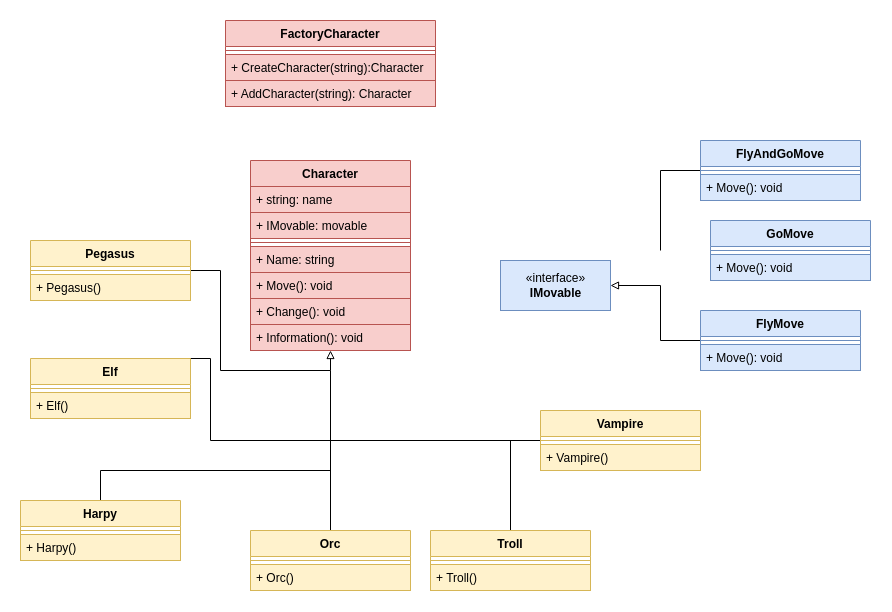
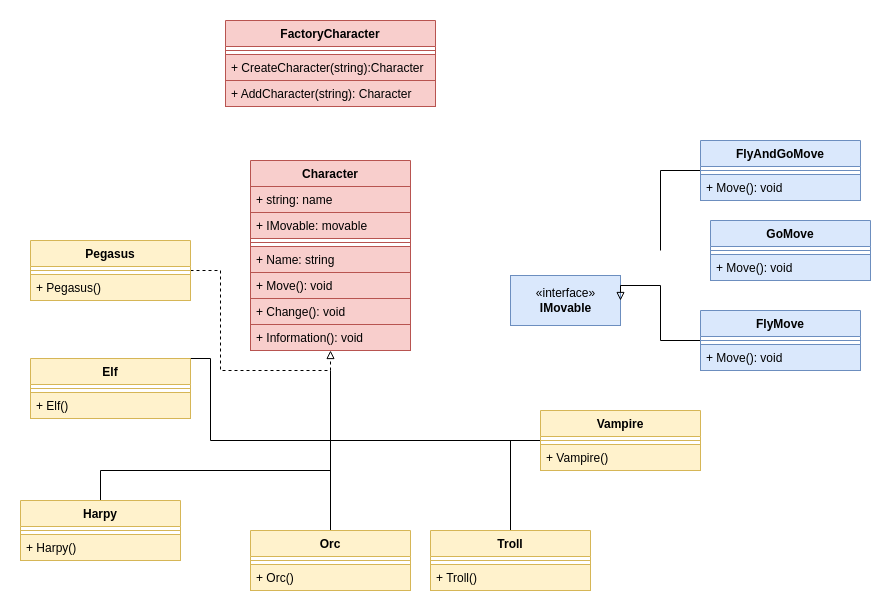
- <mxCell id="17" value="«interface»&lt;br&gt;&lt;b&gt;IMovable&lt;/b&gt;" style="html=1;fillColor=#dae8fc;strokeColor=#6c8ebf;" parent="1" vertex="1"><mxGeometry x="500" y="260" width="110" height="50" as="geometry" /></mxCell>
+ <mxCell id="17" value="«interface»&lt;br&gt;&lt;b&gt;IMovable&lt;/b&gt;" style="html=1;fillColor=#dae8fc;strokeColor=#6c8ebf;" parent="1" vertex="1"><mxGeometry x="510" y="275" width="110" height="50" as="geometry" /></mxCell>
- <mxCell id="2" style="edgeStyle=orthogonalEdgeStyle;rounded=0;orthogonalLoop=1;jettySize=auto;html=1;entryX=0.5;entryY=1;entryDx=0;entryDy=0;endArrow=block;endFill=0;" parent="1" source="6" target="42" edge="1"><mxGeometry relative="1" as="geometry" /></mxCell>
+ <mxCell id="2" style="edgeStyle=orthogonalEdgeStyle;rounded=0;orthogonalLoop=1;jettySize=auto;html=1;entryX=0.5;entryY=1;entryDx=0;entryDy=0;endArrow=block;endFill=0;dashed=1;" parent="1" source="6" target="42" edge="1"><mxGeometry relative="1" as="geometry" /></mxCell>
